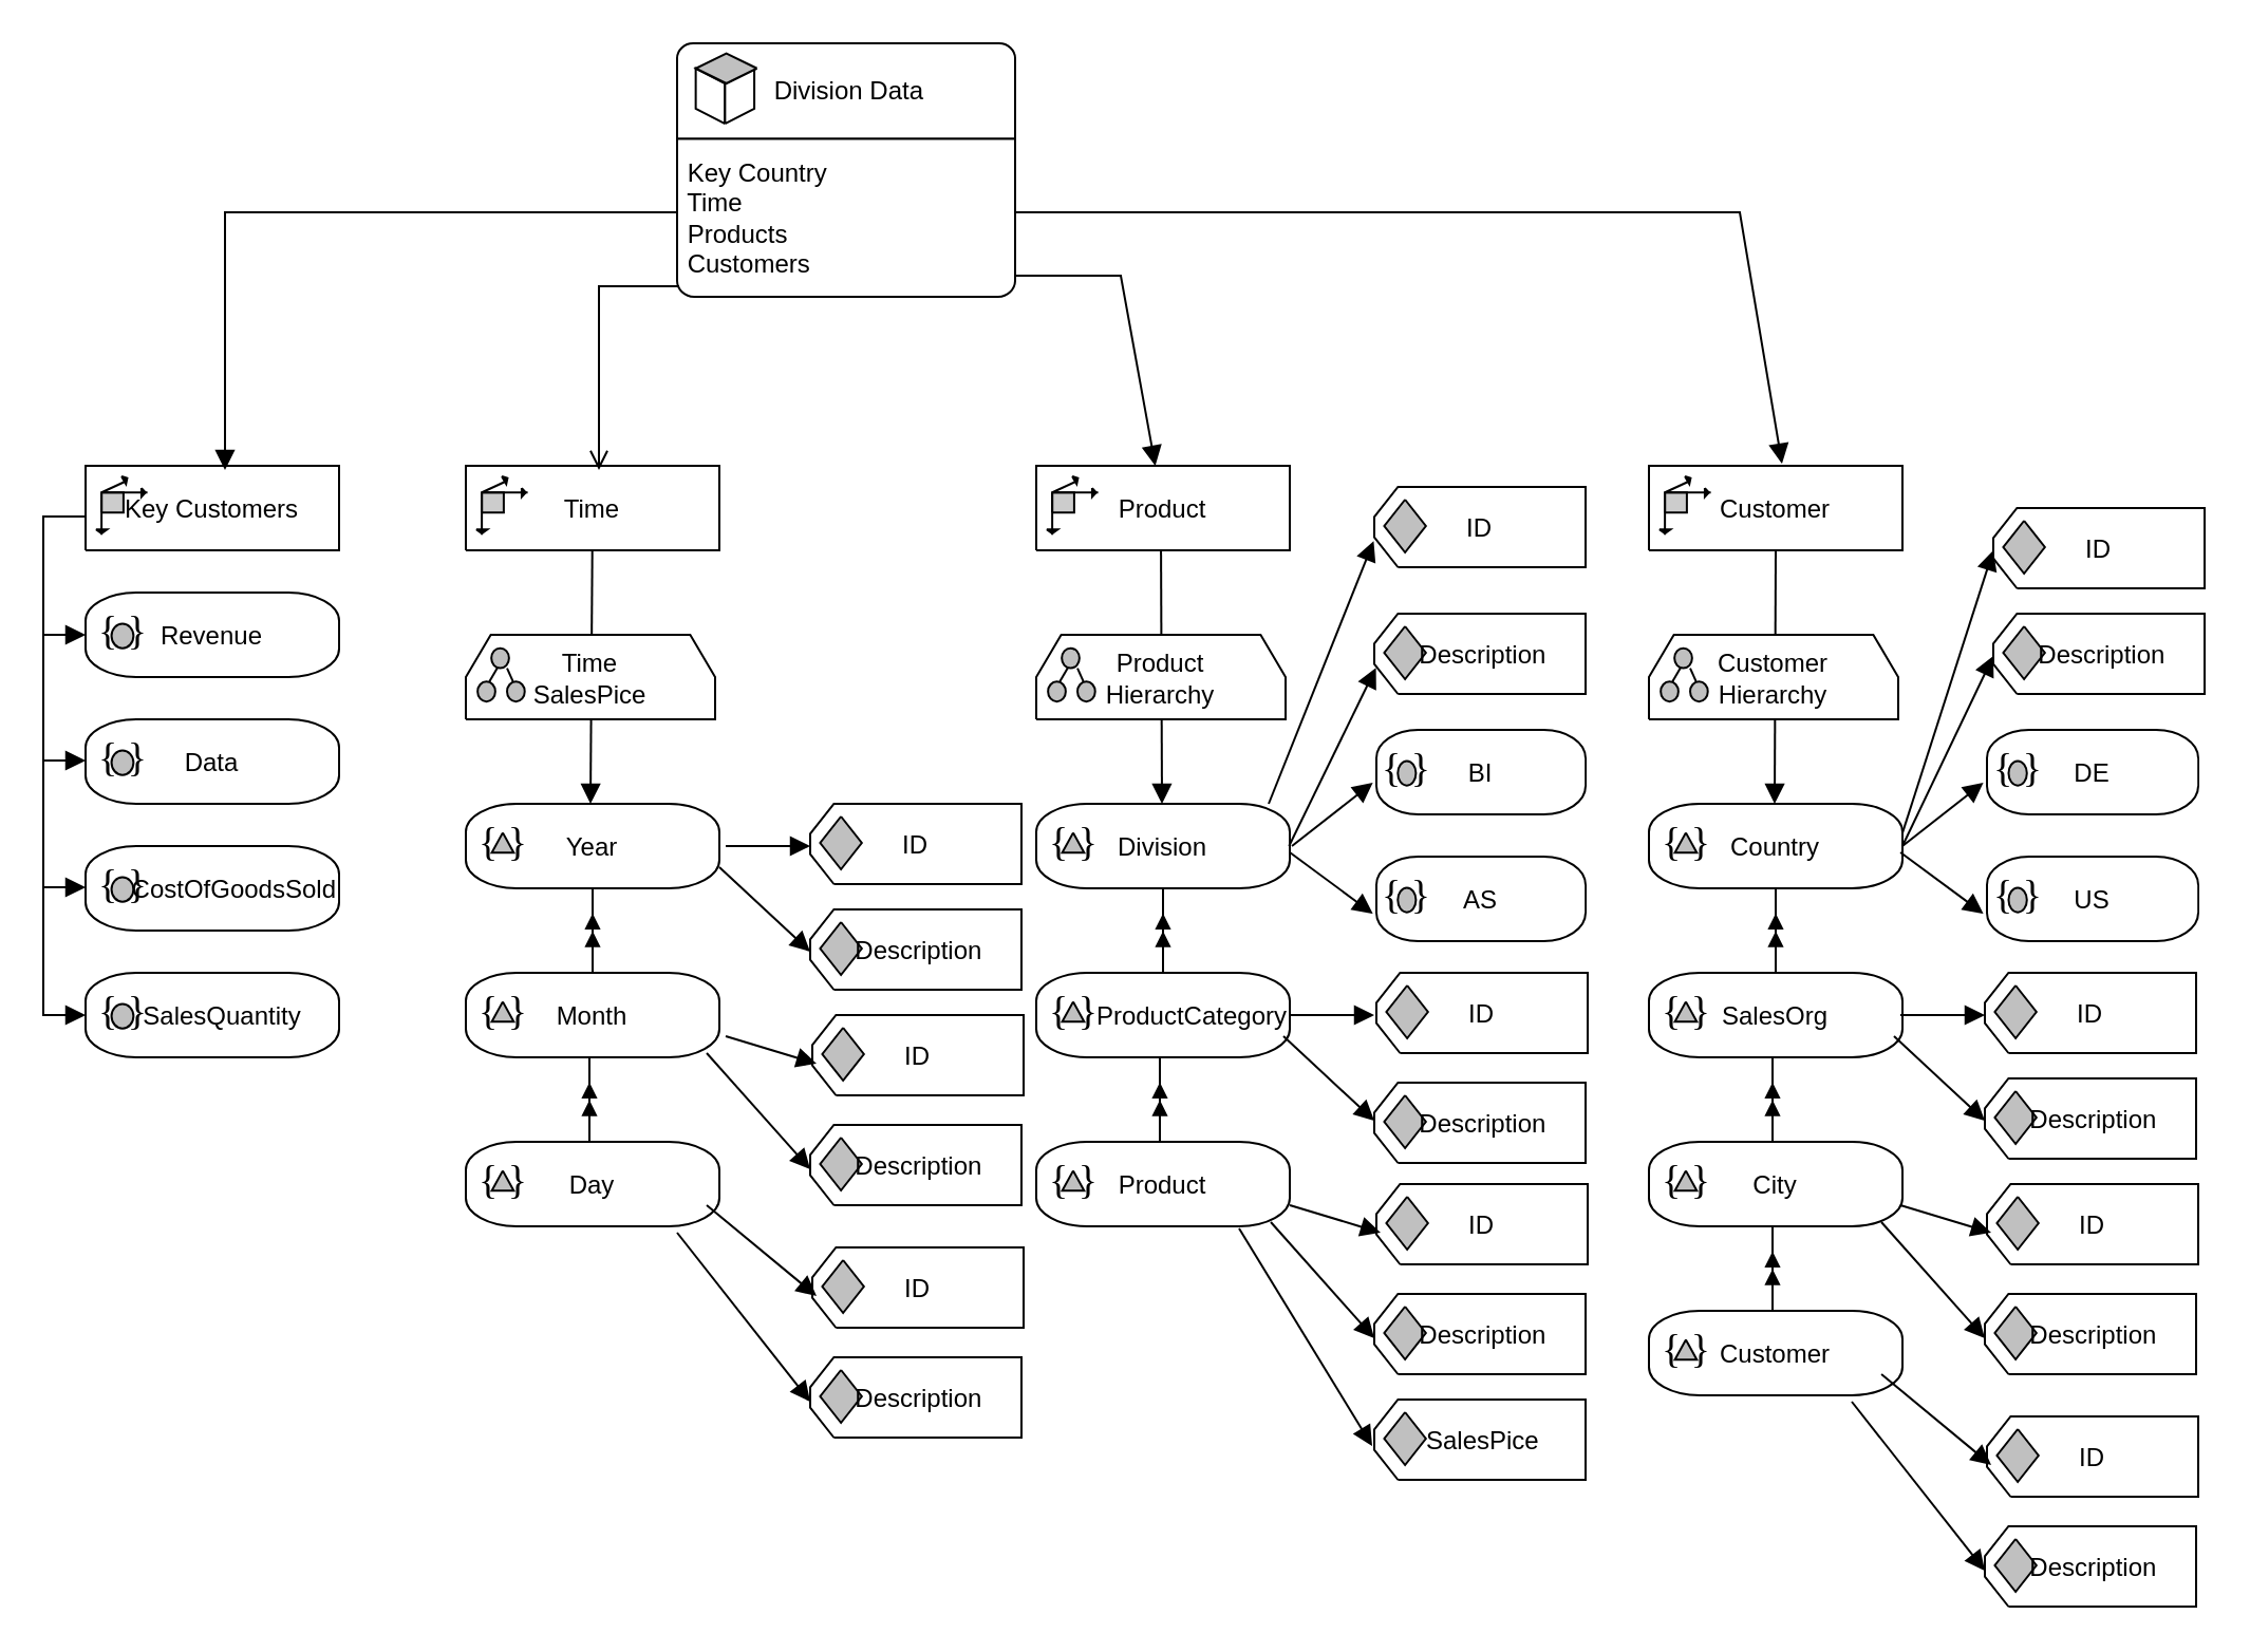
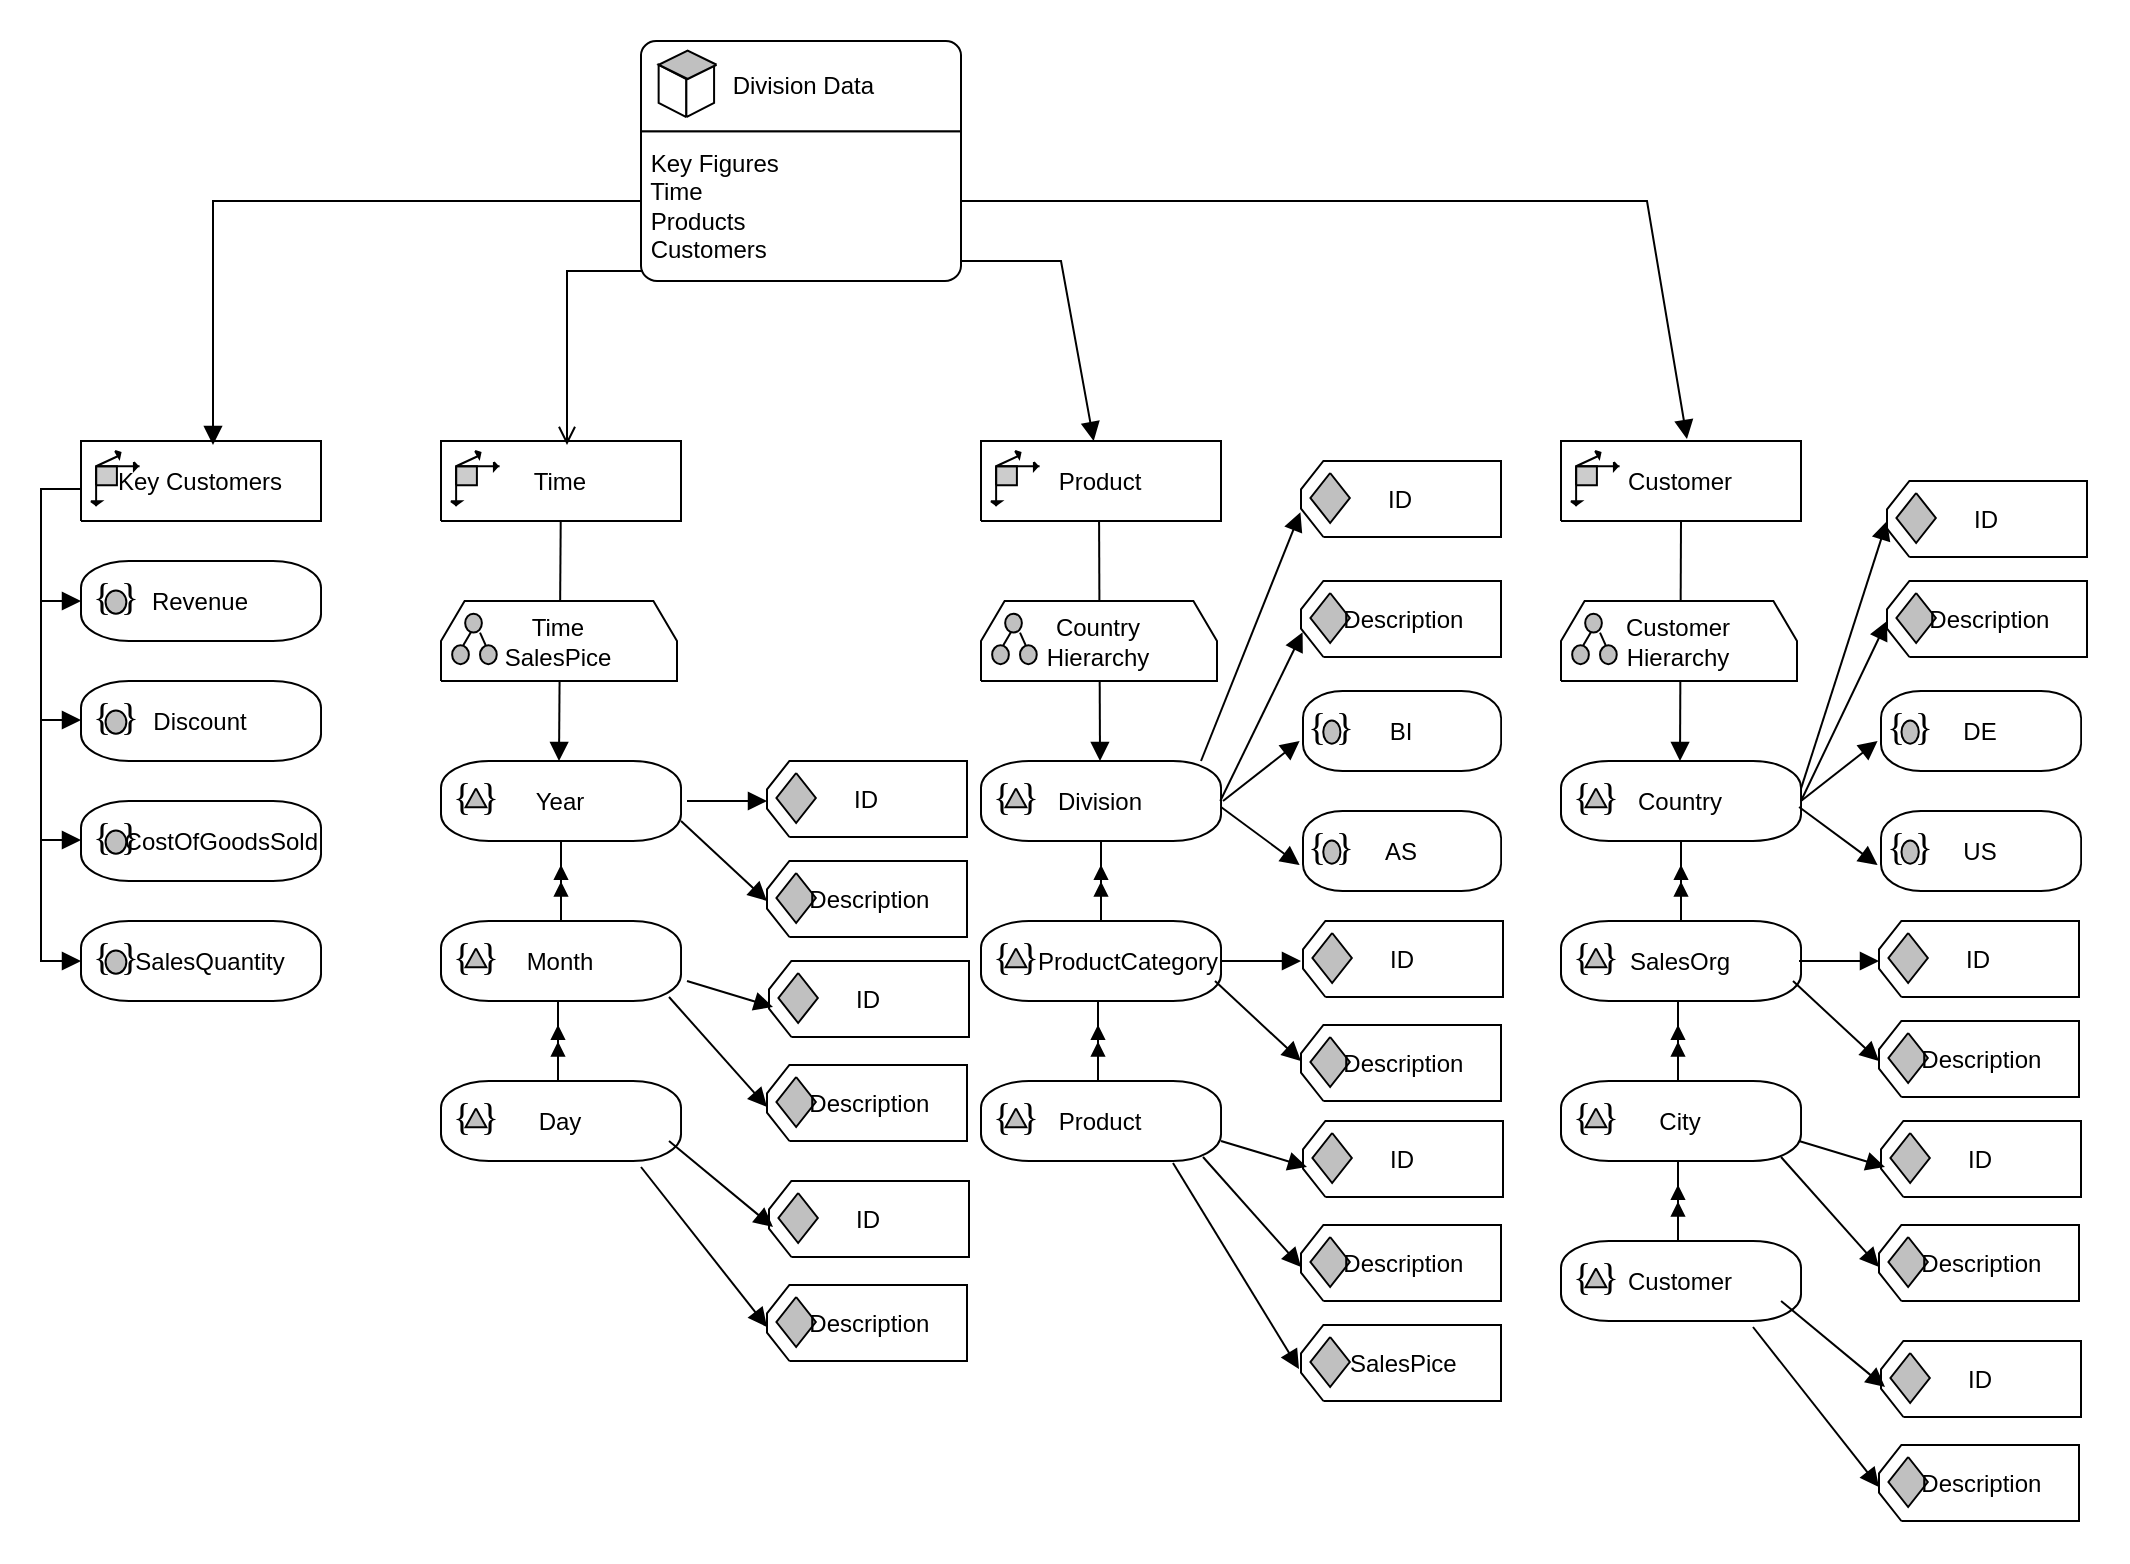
- <mxCell id="5" value="&lt;div&gt;&lt;span style=&quot;white-space: pre;&quot;&gt; &lt;/span&gt;Key Country&lt;/div&gt;&lt;div&gt;&lt;span style=&quot;white-space: pre;&quot;&gt; &lt;/span&gt;Time&lt;/div&gt;&lt;div&gt;&lt;span style=&quot;white-space: pre;&quot;&gt; &lt;/span&gt;Products&lt;/div&gt;&lt;div&gt;&lt;span style=&quot;white-space: pre;&quot;&gt; &lt;/span&gt;Customers&lt;br&gt;&lt;/div&gt;" style="verticalAlign=middle;align=left;vsdxID=6;fillColor=#FFFFFF;gradientColor=none;shape=stencil(vZLNEoIgEMefhqMOQk3j2ew9mERlInFWSn37YDZL1Dp06LYfv/34wxKedbVoJWG0s2AusleFrQk/EsZUU0tQ1lmE54RnpQFZgbk1Bfqt8KS3rubuOwxYl1Dqaxgd0UfvhKhWzQz9EUwDUsDZpeBJ7uMEWRindWKGkYkIer22HSIxqC4CY4VVpgnmagGVjNygqNSiClJdL2W7Cm+KSLcnf5KxW+s4BEKWD53+TcnXL3bG+zRKpTVe1jy/PCUXwjPk+QM=);strokeColor=#000000;labelBackgroundColor=none;rounded=0;html=1;whiteSpace=wrap;" vertex="1" parent="4"><mxGeometry y="45.149" width="160" height="74.851" as="geometry" /></mxCell>
+ <mxCell id="5" value="&lt;div&gt;&lt;span style=&quot;white-space: pre;&quot;&gt; &lt;/span&gt;Key Figures&lt;/div&gt;&lt;div&gt;&lt;span style=&quot;white-space: pre;&quot;&gt; &lt;/span&gt;Time&lt;/div&gt;&lt;div&gt;&lt;span style=&quot;white-space: pre;&quot;&gt; &lt;/span&gt;Products&lt;/div&gt;&lt;div&gt;&lt;span style=&quot;white-space: pre;&quot;&gt; &lt;/span&gt;Customers&lt;br&gt;&lt;/div&gt;" style="verticalAlign=middle;align=left;vsdxID=6;fillColor=#FFFFFF;gradientColor=none;shape=stencil(vZLNEoIgEMefhqMOQk3j2ew9mERlInFWSn37YDZL1Dp06LYfv/34wxKedbVoJWG0s2AusleFrQk/EsZUU0tQ1lmE54RnpQFZgbk1Bfqt8KS3rubuOwxYl1Dqaxgd0UfvhKhWzQz9EUwDUsDZpeBJ7uMEWRindWKGkYkIer22HSIxqC4CY4VVpgnmagGVjNygqNSiClJdL2W7Cm+KSLcnf5KxW+s4BEKWD53+TcnXL3bG+zRKpTVe1jy/PCUXwjPk+QM=);strokeColor=#000000;labelBackgroundColor=none;rounded=0;html=1;whiteSpace=wrap;" vertex="1" parent="4"><mxGeometry y="45.149" width="160" height="74.851" as="geometry" /></mxCell>
- <mxCell id="73" value="Product&lt;br&gt;Hierarchy" style="verticalAlign=middle;align=center;vsdxID=13;fillColor=#FFFFFF;gradientColor=none;shape=stencil(nZHNDsIgEISfZq+E7EZbzrW+R5NSISI0FP/evtA92Ggao7dh+IbsDkDNZLpRA8opxXDWd9snA3QAROuNjjZlBdQCNUOI+hTD1fd8HrtCFnUJt/LCg3NKCSwhlE82UOyrxTgy7qxf4ST/h1UliLbpj0lULRB/4HdyG66/rZnFq6LBOscNr+/fK80Wfwe1Mw==);strokeColor=none;spacingTop=1;spacingBottom=-1;spacingLeft=-1;spacingRight=-1;labelBackgroundColor=none;rounded=0;html=1;whiteSpace=wrap;" vertex="1" parent="65"><mxGeometry width="118" height="40" as="geometry" /></mxCell>
+ <mxCell id="73" value="Country&lt;br&gt;Hierarchy" style="verticalAlign=middle;align=center;vsdxID=13;fillColor=#FFFFFF;gradientColor=none;shape=stencil(nZHNDsIgEISfZq+E7EZbzrW+R5NSISI0FP/evtA92Ggao7dh+IbsDkDNZLpRA8opxXDWd9snA3QAROuNjjZlBdQCNUOI+hTD1fd8HrtCFnUJt/LCg3NKCSwhlE82UOyrxTgy7qxf4ST/h1UliLbpj0lULRB/4HdyG66/rZnFq6LBOscNr+/fK80Wfwe1Mw==);strokeColor=none;spacingTop=1;spacingBottom=-1;spacingLeft=-1;spacingRight=-1;labelBackgroundColor=none;rounded=0;html=1;whiteSpace=wrap;" vertex="1" parent="65"><mxGeometry width="118" height="40" as="geometry" /></mxCell>
- <mxCell id="94" value="Data" style="verticalAlign=middle;align=center;vsdxID=10;fillColor=#FFFFFF;gradientColor=none;shape=stencil(rZHdDsIgDIWfpreEtAmT6znfY8mYEBEWhn9vL9gLdUaTJd6dtl+b0xaonW0/GUA55xQP5uKGbIG2gOiCNcnlooA6oHaMyexTPIWB46mvZFXHeK4TrtxHsragvHGIQjWPxI5h78KfYN0Iou/0ZhWttVBvvFI/vXzwRGvcLBct4nnP0XnP73itL+9fUvw76u4=);strokeColor=none;spacingTop=1;spacingBottom=-1;spacingLeft=-1;spacingRight=-1;labelBackgroundColor=none;rounded=0;html=1;whiteSpace=wrap;" vertex="1" parent="89"><mxGeometry width="120" height="40" as="geometry" /></mxCell>
+ <mxCell id="94" value="Discount" style="verticalAlign=middle;align=center;vsdxID=10;fillColor=#FFFFFF;gradientColor=none;shape=stencil(rZHdDsIgDIWfpreEtAmT6znfY8mYEBEWhn9vL9gLdUaTJd6dtl+b0xaonW0/GUA55xQP5uKGbIG2gOiCNcnlooA6oHaMyexTPIWB46mvZFXHeK4TrtxHsragvHGIQjWPxI5h78KfYN0Iou/0ZhWttVBvvFI/vXzwRGvcLBct4nnP0XnP73itL+9fUvw76u4=);strokeColor=none;spacingTop=1;spacingBottom=-1;spacingLeft=-1;spacingRight=-1;labelBackgroundColor=none;rounded=0;html=1;whiteSpace=wrap;" vertex="1" parent="89"><mxGeometry width="120" height="40" as="geometry" /></mxCell>
